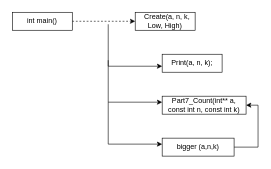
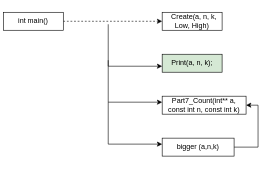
- <mxCell id="3" value="int main()" style="rounded=0;whiteSpace=wrap;html=1;" vertex="1" parent="1"><mxGeometry x="20" y="20" width="100" height="30" as="geometry" /></mxCell>
+ <mxCell id="3" value="int main()" style="rounded=0;whiteSpace=wrap;html=1;" vertex="1" parent="1"><mxGeometry x="5" y="20" width="100" height="30" as="geometry" /></mxCell>
- <mxCell id="4" value="&amp;nbsp; Create(a, n, k, Low, High)" style="rounded=0;whiteSpace=wrap;html=1;" vertex="1" parent="1"><mxGeometry x="225" y="20" width="100" height="30" as="geometry" /></mxCell>
+ <mxCell id="4" value="&amp;nbsp; Create(a, n, k, Low, High)" style="rounded=0;whiteSpace=wrap;html=1;" vertex="1" parent="1"><mxGeometry x="270" y="20" width="100" height="30" as="geometry" /></mxCell>
- <mxCell id="5" value="Print(a, n, k);" style="rounded=0;whiteSpace=wrap;html=1;" vertex="1" parent="1"><mxGeometry x="270" y="90" width="100" height="30" as="geometry" /></mxCell>
+ <mxCell id="5" value="Print(a, n, k);" style="rounded=0;whiteSpace=wrap;html=1;fillColor=#d5e8d4;" vertex="1" parent="1"><mxGeometry x="270" y="90" width="100" height="30" as="geometry" /></mxCell>
